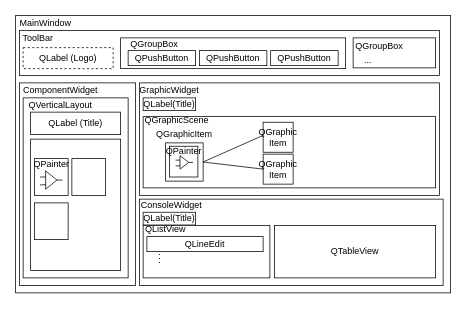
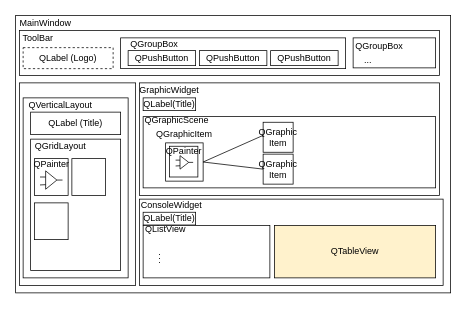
- <mxCell id="16" value="ComponentWidget" style="text;html=1;strokeColor=none;fillColor=none;align=center;verticalAlign=middle;whiteSpace=wrap;rounded=0;" parent="1" vertex="1"><mxGeometry x="30" y="110" width="100" height="20" as="geometry" /></mxCell>
+ <mxCell id="22" value="QGridLayout" style="text;html=1;strokeColor=none;fillColor=none;align=center;verticalAlign=middle;whiteSpace=wrap;rounded=0;" parent="1" vertex="1"><mxGeometry x="60" y="185" width="40" height="20" as="geometry" /></mxCell>
- <mxCell id="61" value="QLineEdit" style="rounded=0;whiteSpace=wrap;html=1;" parent="1" vertex="1"><mxGeometry x="195" y="315" width="155" height="20" as="geometry" /></mxCell>
- <mxCell id="63" value="QTableView" style="rounded=0;whiteSpace=wrap;html=1;" parent="1" vertex="1"><mxGeometry x="365" y="300" width="215" height="70" as="geometry" /></mxCell>
+ <mxCell id="63" value="QTableView" style="rounded=0;whiteSpace=wrap;html=1;fillColor=#fff2cc;" parent="1" vertex="1"><mxGeometry x="365" y="300" width="215" height="70" as="geometry" /></mxCell>
